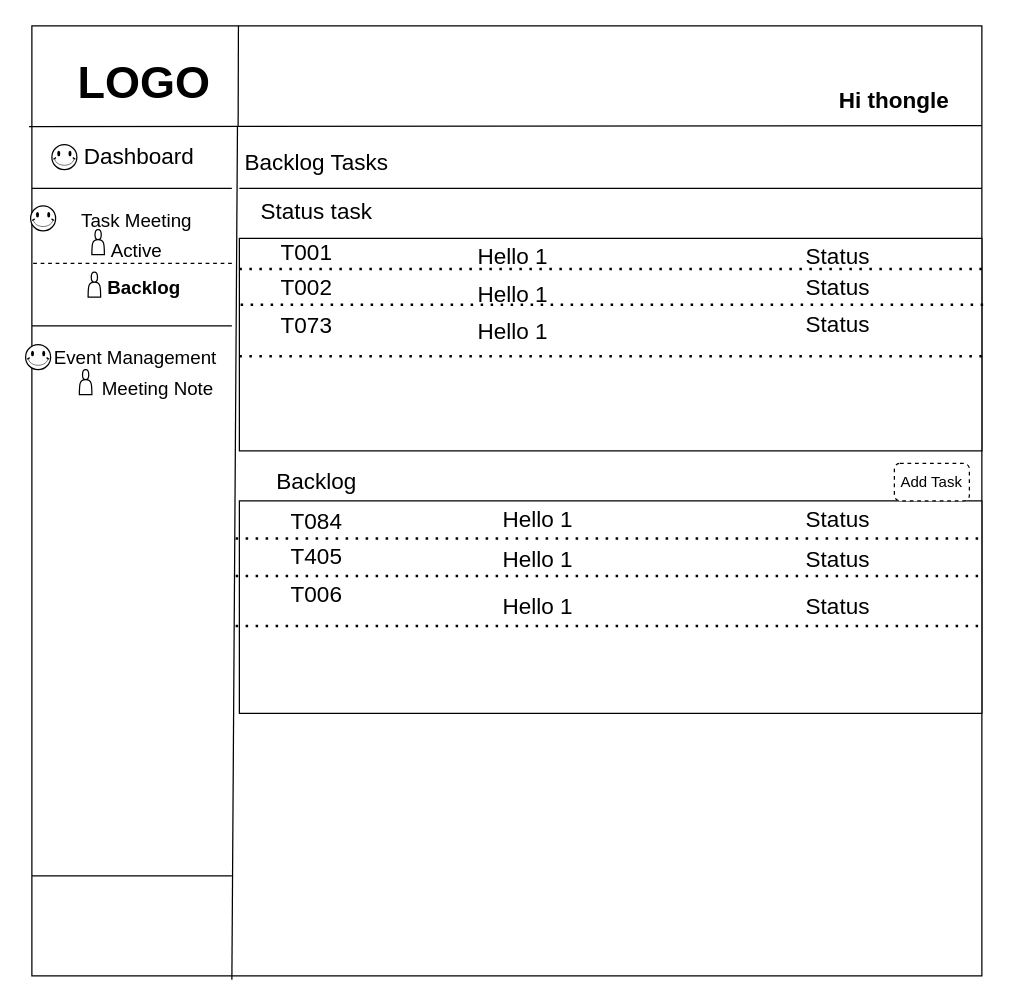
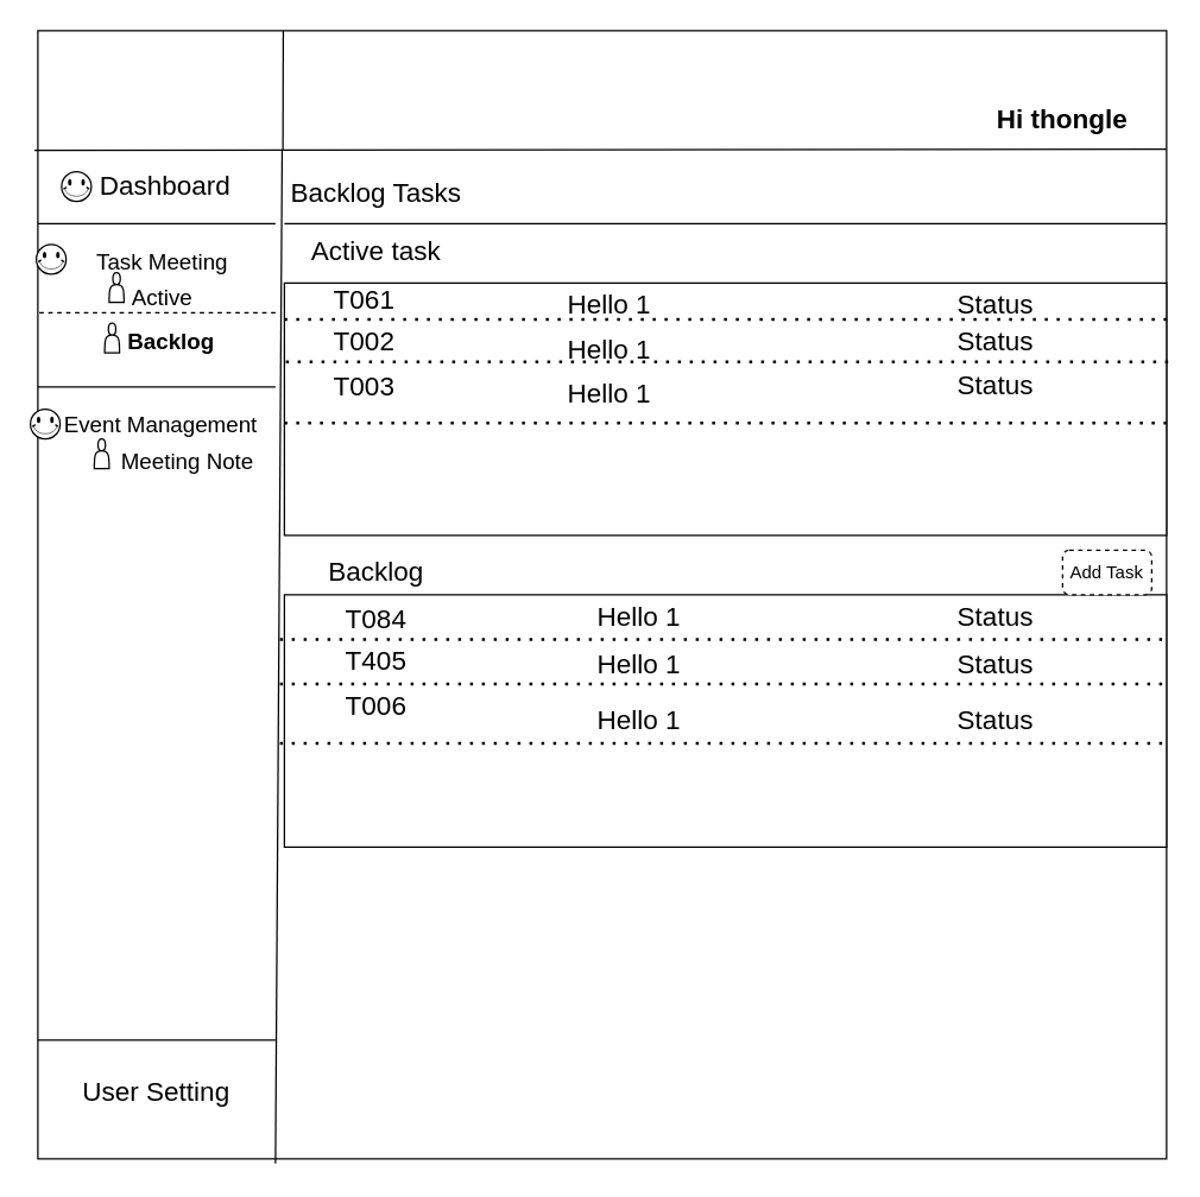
- <mxCell id="6" value="&lt;b&gt;&lt;font style=&quot;font-size: 36px;&quot;&gt;LOGO&lt;/font&gt;&lt;/b&gt;" style="text;html=1;strokeColor=none;fillColor=none;align=center;verticalAlign=middle;whiteSpace=wrap;rounded=0;" vertex="1" parent="1"><mxGeometry x="55" y="40" width="120" height="50" as="geometry" /></mxCell>
- <mxCell id="27" value="&lt;font style=&quot;font-size: 18px;&quot;&gt;Status task&lt;/font&gt;" style="text;html=1;strokeColor=none;fillColor=none;align=center;verticalAlign=middle;whiteSpace=wrap;rounded=0;" vertex="1" parent="1"><mxGeometry x="188" y="154" width="130" height="30" as="geometry" /></mxCell>
+ <mxCell id="27" value="&lt;font style=&quot;font-size: 18px;&quot;&gt;Active task&lt;/font&gt;" style="text;html=1;strokeColor=none;fillColor=none;align=center;verticalAlign=middle;whiteSpace=wrap;rounded=0;" vertex="1" parent="1"><mxGeometry x="188" y="154" width="130" height="30" as="geometry" /></mxCell>
- <mxCell id="38" value="&lt;font style=&quot;font-size: 18px;&quot;&gt;T001&lt;/font&gt;" style="text;html=1;strokeColor=none;fillColor=none;align=center;verticalAlign=middle;whiteSpace=wrap;rounded=0;" vertex="1" parent="1"><mxGeometry x="180" y="187" width="130" height="30" as="geometry" /></mxCell>
+ <mxCell id="38" value="&lt;font style=&quot;font-size: 18px;&quot;&gt;T061&lt;/font&gt;" style="text;html=1;strokeColor=none;fillColor=none;align=center;verticalAlign=middle;whiteSpace=wrap;rounded=0;" vertex="1" parent="1"><mxGeometry x="180" y="187" width="130" height="30" as="geometry" /></mxCell>
- <mxCell id="39" value="&lt;font style=&quot;font-size: 18px;&quot;&gt;T073&lt;/font&gt;" style="text;html=1;strokeColor=none;fillColor=none;align=center;verticalAlign=middle;whiteSpace=wrap;rounded=0;" vertex="1" parent="1"><mxGeometry x="180" y="245" width="130" height="30" as="geometry" /></mxCell>
+ <mxCell id="39" value="&lt;font style=&quot;font-size: 18px;&quot;&gt;T003&lt;/font&gt;" style="text;html=1;strokeColor=none;fillColor=none;align=center;verticalAlign=middle;whiteSpace=wrap;rounded=0;" vertex="1" parent="1"><mxGeometry x="180" y="245" width="130" height="30" as="geometry" /></mxCell>
+ <mxCell id="10" value="&lt;font style=&quot;font-size: 18px;&quot;&gt;User Setting&lt;/font&gt;" style="text;html=1;strokeColor=none;fillColor=none;align=center;verticalAlign=middle;whiteSpace=wrap;rounded=0;" vertex="1" parent="1"><mxGeometry x="35" y="720" width="140" height="30" as="geometry" /></mxCell>
